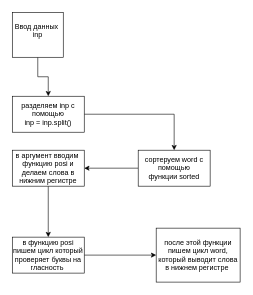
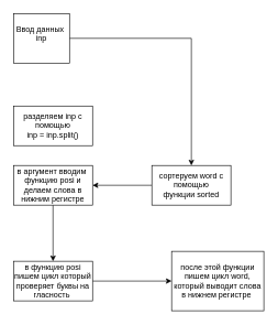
- <mxCell id="2" value="" style="edgeStyle=orthogonalEdgeStyle;rounded=0;orthogonalLoop=1;jettySize=auto;html=1;" edge="1" parent="1" source="3" target="5"><mxGeometry relative="1" as="geometry" /></mxCell>
+ <mxCell id="2" value="" style="edgeStyle=orthogonalEdgeStyle;rounded=0;orthogonalLoop=1;jettySize=auto;html=1;" edge="1" parent="1" source="3" target="7"><mxGeometry relative="1" as="geometry" /></mxCell>
- <mxCell id="4" value="" style="edgeStyle=orthogonalEdgeStyle;rounded=0;orthogonalLoop=1;jettySize=auto;html=1;" edge="1" parent="1" source="5" target="7"><mxGeometry relative="1" as="geometry" /></mxCell>
